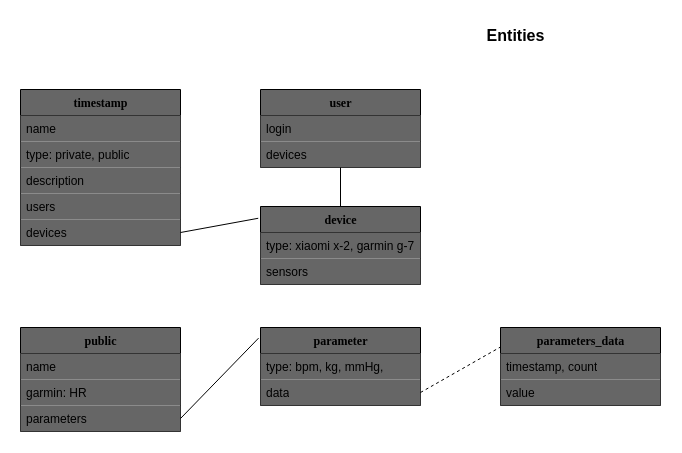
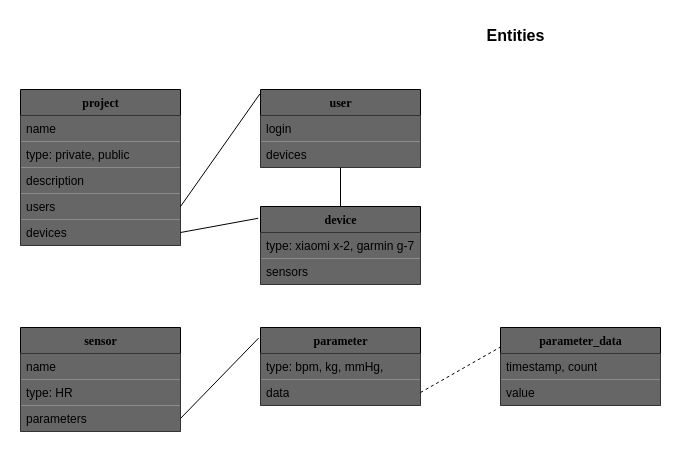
- <mxCell id="2" value="timestamp" style="swimlane;html=1;fontStyle=1;align=center;verticalAlign=top;childLayout=stackLayout;horizontal=1;startSize=26;horizontalStack=0;resizeParent=1;resizeLast=0;collapsible=1;marginBottom=0;swimlaneFillColor=#ffffff;rounded=0;shadow=0;comic=0;labelBackgroundColor=none;strokeWidth=1;fillColor=#666666;fontFamily=Verdana;fontSize=12" parent="1" vertex="1"><mxGeometry x="20" y="89" width="160" height="156" as="geometry" /></mxCell>
+ <mxCell id="2" value="project" style="swimlane;html=1;fontStyle=1;align=center;verticalAlign=top;childLayout=stackLayout;horizontal=1;startSize=26;horizontalStack=0;resizeParent=1;resizeLast=0;collapsible=1;marginBottom=0;swimlaneFillColor=#ffffff;rounded=0;shadow=0;comic=0;labelBackgroundColor=none;strokeWidth=1;fillColor=#666666;fontFamily=Verdana;fontSize=12" parent="1" vertex="1"><mxGeometry x="20" y="89" width="160" height="156" as="geometry" /></mxCell>
+ <mxCell id="13" style="rounded=0;orthogonalLoop=1;jettySize=auto;html=1;fillColor=#666666;endArrow=none;endFill=0;exitX=-0.004;exitY=0.057;exitDx=0;exitDy=0;exitPerimeter=0;entryX=1;entryY=0.5;entryDx=0;entryDy=0;" parent="1" source="10" target="6" edge="1"><mxGeometry relative="1" as="geometry"><mxPoint x="280" y="136" as="sourcePoint" /><mxPoint x="200" y="196" as="targetPoint" /></mxGeometry></mxCell>
- <mxCell id="26" value="public" style="swimlane;html=1;fontStyle=1;align=center;verticalAlign=top;childLayout=stackLayout;horizontal=1;startSize=26;horizontalStack=0;resizeParent=1;resizeLast=0;collapsible=1;marginBottom=0;swimlaneFillColor=#ffffff;rounded=0;shadow=0;comic=0;labelBackgroundColor=none;strokeWidth=1;fillColor=#666666;fontFamily=Verdana;fontSize=12" parent="1" vertex="1"><mxGeometry x="20" y="327" width="160" height="104" as="geometry"><mxRectangle x="430" y="83" width="90" height="30" as="alternateBounds" /></mxGeometry></mxCell>
+ <mxCell id="26" value="sensor" style="swimlane;html=1;fontStyle=1;align=center;verticalAlign=top;childLayout=stackLayout;horizontal=1;startSize=26;horizontalStack=0;resizeParent=1;resizeLast=0;collapsible=1;marginBottom=0;swimlaneFillColor=#ffffff;rounded=0;shadow=0;comic=0;labelBackgroundColor=none;strokeWidth=1;fillColor=#666666;fontFamily=Verdana;fontSize=12" parent="1" vertex="1"><mxGeometry x="20" y="327" width="160" height="104" as="geometry"><mxRectangle x="430" y="83" width="90" height="30" as="alternateBounds" /></mxGeometry></mxCell>
- <mxCell id="18" value="parameters_data" style="swimlane;html=1;fontStyle=1;align=center;verticalAlign=top;childLayout=stackLayout;horizontal=1;startSize=26;horizontalStack=0;resizeParent=1;resizeLast=0;collapsible=1;marginBottom=0;swimlaneFillColor=#ffffff;rounded=0;shadow=0;comic=0;labelBackgroundColor=none;strokeWidth=1;fillColor=#666666;fontFamily=Verdana;fontSize=12" parent="1" vertex="1"><mxGeometry x="500" y="327" width="160" height="78" as="geometry" /></mxCell>
+ <mxCell id="18" value="parameter_data" style="swimlane;html=1;fontStyle=1;align=center;verticalAlign=top;childLayout=stackLayout;horizontal=1;startSize=26;horizontalStack=0;resizeParent=1;resizeLast=0;collapsible=1;marginBottom=0;swimlaneFillColor=#ffffff;rounded=0;shadow=0;comic=0;labelBackgroundColor=none;strokeWidth=1;fillColor=#666666;fontFamily=Verdana;fontSize=12" parent="1" vertex="1"><mxGeometry x="500" y="327" width="160" height="78" as="geometry" /></mxCell>
- <mxCell id="28" value="garmin: HR" style="text;html=1;strokeColor=none;fillColor=#666666;align=left;verticalAlign=top;spacingLeft=4;spacingRight=4;whiteSpace=wrap;overflow=hidden;rotatable=0;points=[[0,0.5],[1,0.5]];portConstraint=eastwest;" parent="26" vertex="1"><mxGeometry y="52" width="160" height="26" as="geometry" /></mxCell>
+ <mxCell id="28" value="type: HR" style="text;html=1;strokeColor=none;fillColor=#666666;align=left;verticalAlign=top;spacingLeft=4;spacingRight=4;whiteSpace=wrap;overflow=hidden;rotatable=0;points=[[0,0.5],[1,0.5]];portConstraint=eastwest;" parent="26" vertex="1"><mxGeometry y="52" width="160" height="26" as="geometry" /></mxCell>
